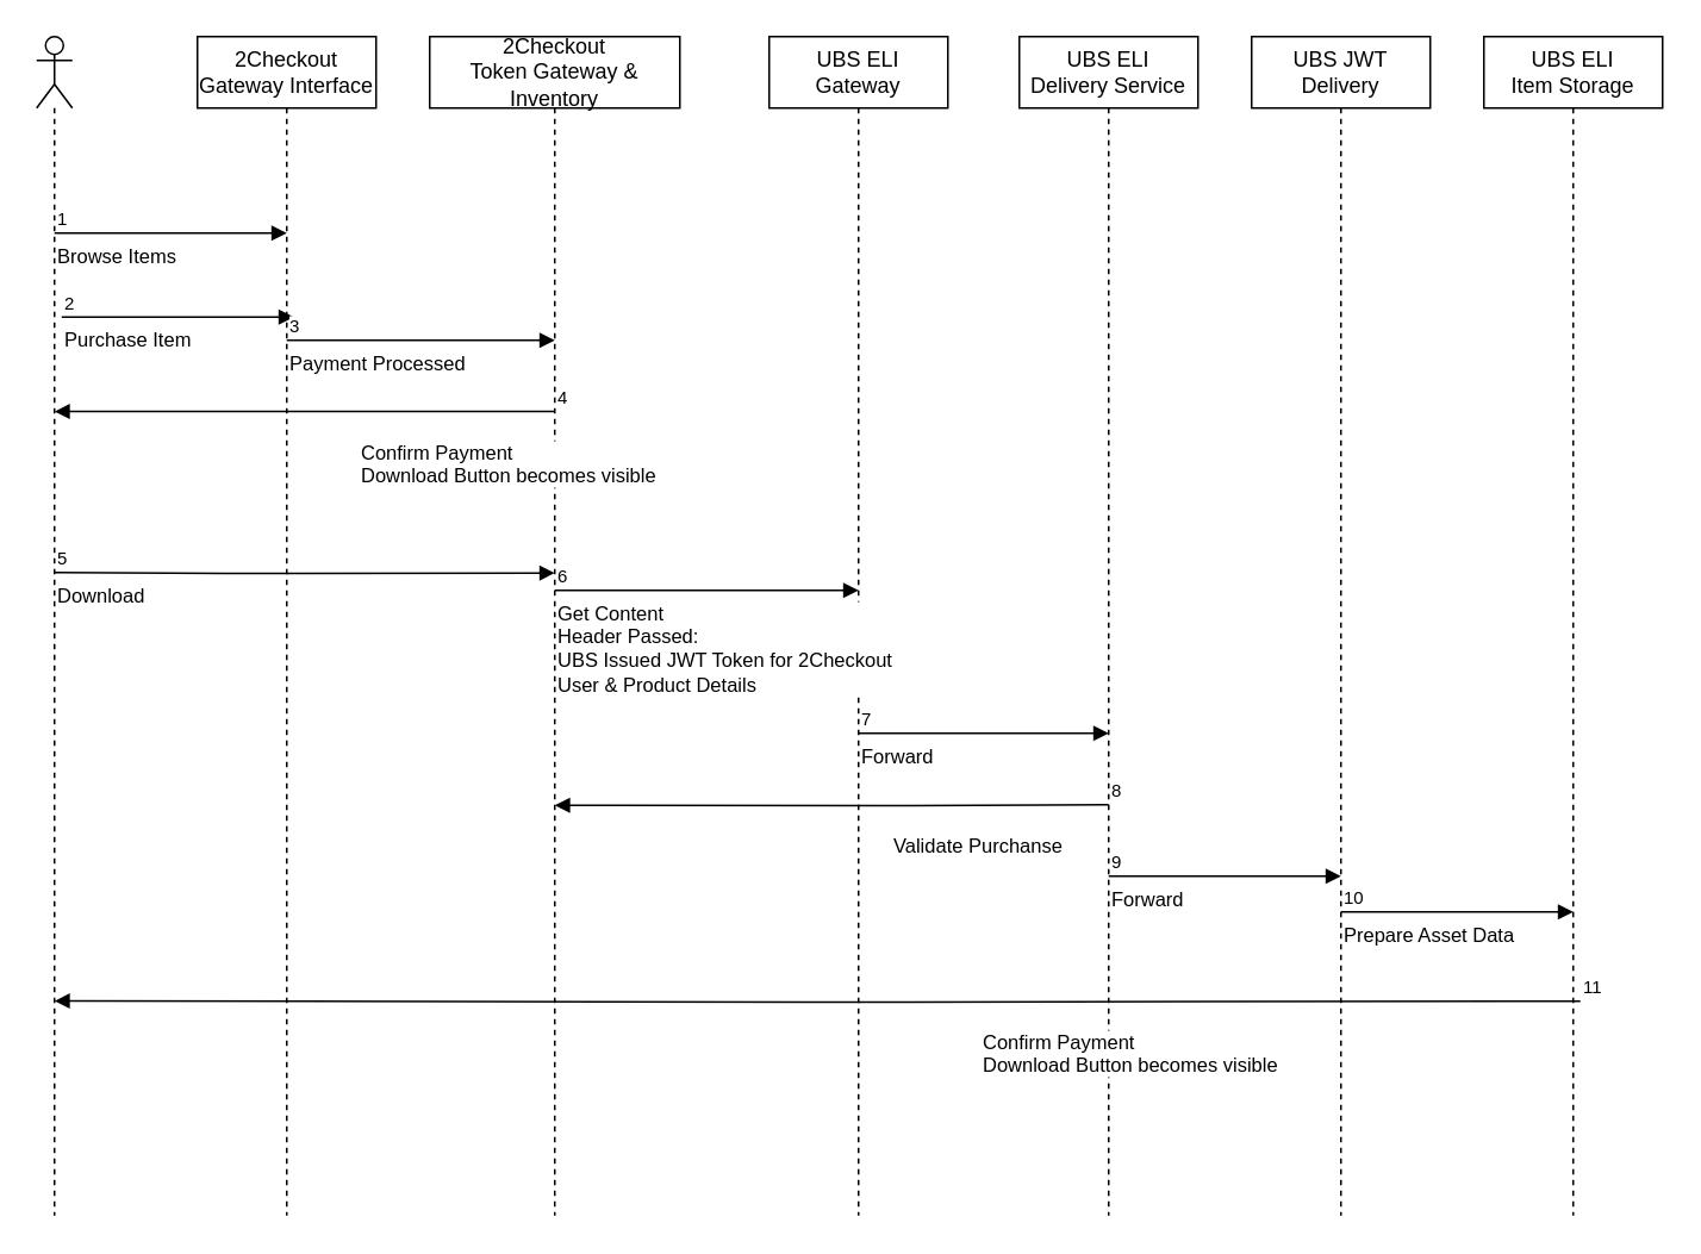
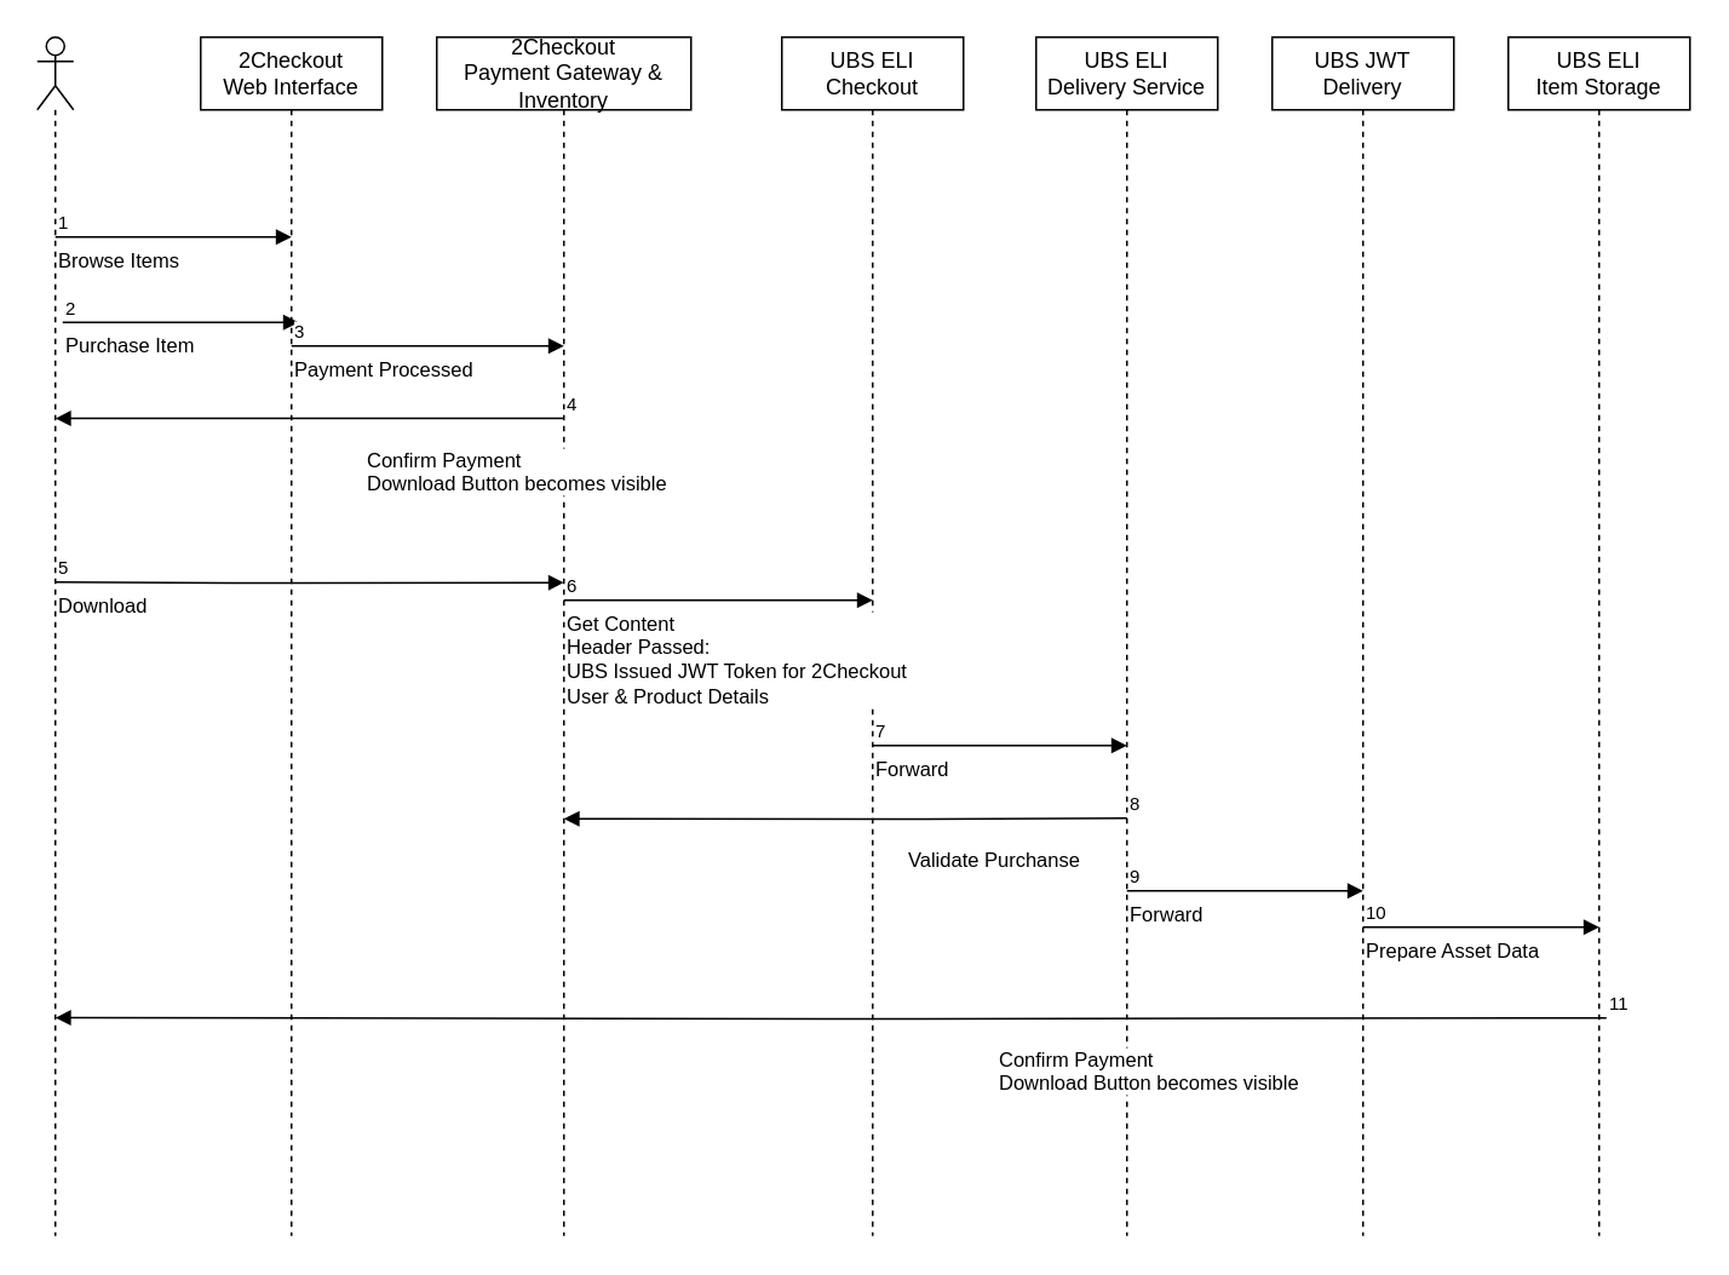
- <mxCell id="5" value="2Checkout&lt;br&gt;Gateway Interface" style="shape=umlLifeline;perimeter=lifelinePerimeter;whiteSpace=wrap;html=1;container=1;collapsible=0;recursiveResize=0;outlineConnect=0;" vertex="1" parent="1"><mxGeometry x="110" y="20" width="100" height="660" as="geometry" /></mxCell>
+ <mxCell id="5" value="2Checkout&lt;br&gt;Web Interface" style="shape=umlLifeline;perimeter=lifelinePerimeter;whiteSpace=wrap;html=1;container=1;collapsible=0;recursiveResize=0;outlineConnect=0;" vertex="1" parent="1"><mxGeometry x="110" y="20" width="100" height="660" as="geometry" /></mxCell>
- <mxCell id="6" value="2Checkout&lt;br&gt;Token Gateway &amp;amp; Inventory" style="shape=umlLifeline;perimeter=lifelinePerimeter;whiteSpace=wrap;html=1;container=1;collapsible=0;recursiveResize=0;outlineConnect=0;" vertex="1" parent="1"><mxGeometry x="240" y="20" width="140" height="660" as="geometry" /></mxCell>
+ <mxCell id="6" value="2Checkout&lt;br&gt;Payment Gateway &amp;amp; Inventory" style="shape=umlLifeline;perimeter=lifelinePerimeter;whiteSpace=wrap;html=1;container=1;collapsible=0;recursiveResize=0;outlineConnect=0;" vertex="1" parent="1"><mxGeometry x="240" y="20" width="140" height="660" as="geometry" /></mxCell>
- <mxCell id="7" value="UBS ELI&lt;br&gt;Gateway" style="shape=umlLifeline;perimeter=lifelinePerimeter;whiteSpace=wrap;html=1;container=1;collapsible=0;recursiveResize=0;outlineConnect=0;" vertex="1" parent="1"><mxGeometry x="430" y="20" width="100" height="660" as="geometry" /></mxCell>
+ <mxCell id="7" value="UBS ELI&lt;br&gt;Checkout" style="shape=umlLifeline;perimeter=lifelinePerimeter;whiteSpace=wrap;html=1;container=1;collapsible=0;recursiveResize=0;outlineConnect=0;" vertex="1" parent="1"><mxGeometry x="430" y="20" width="100" height="660" as="geometry" /></mxCell>
